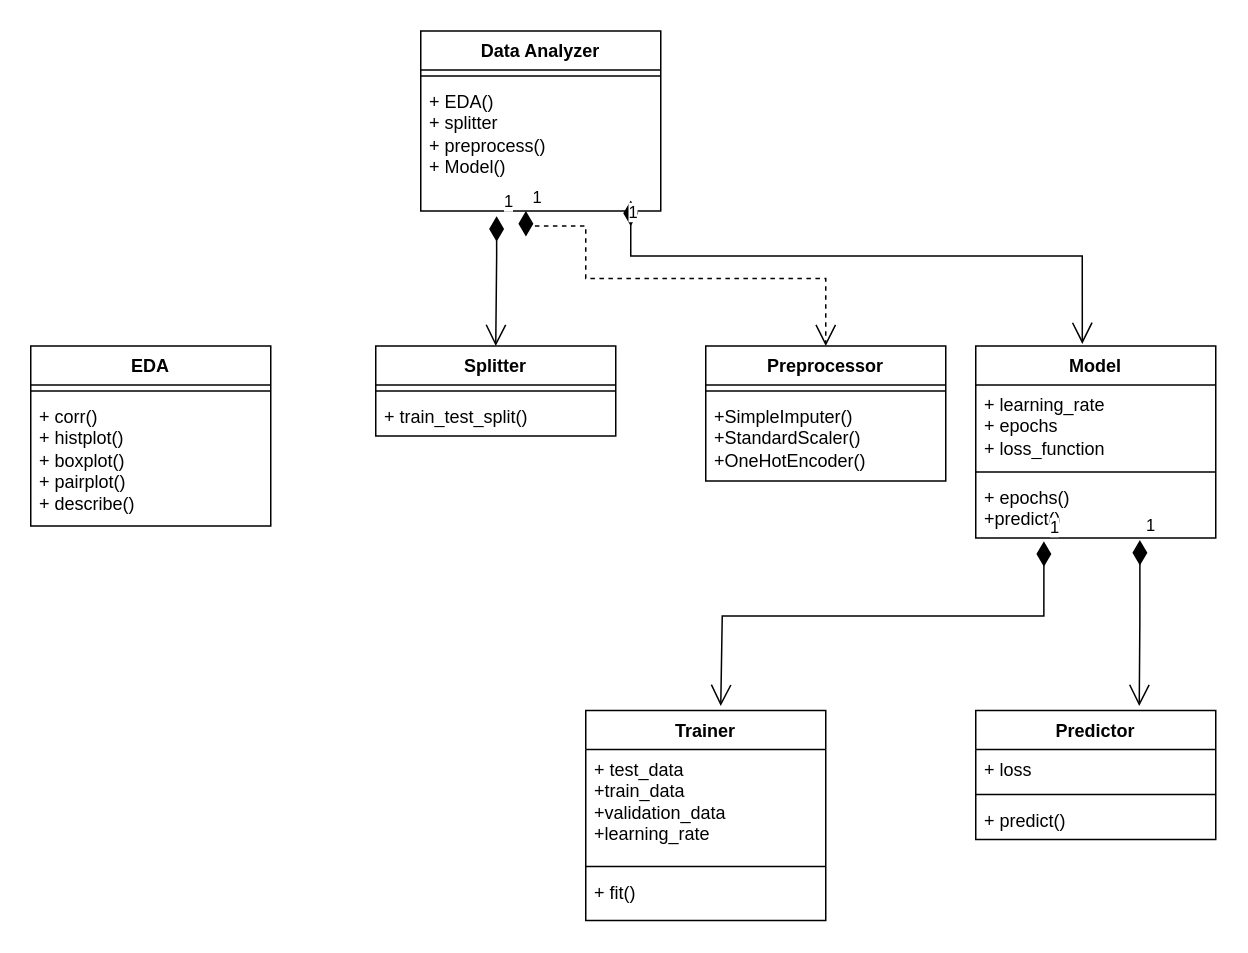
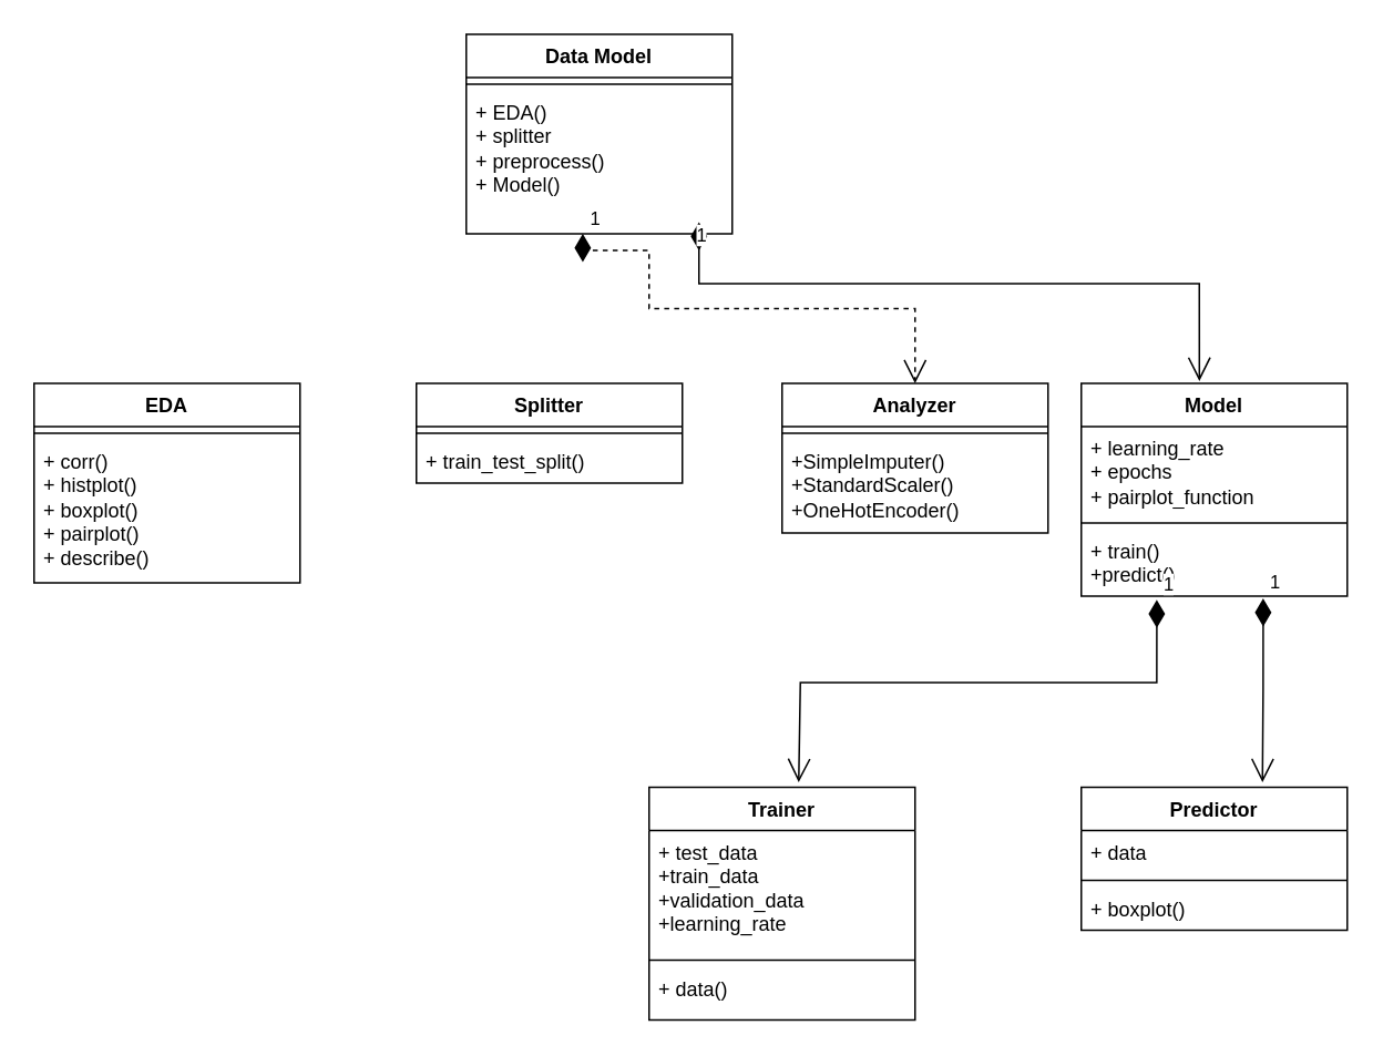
- <mxCell id="2" value="Data Analyzer" style="swimlane;fontStyle=1;align=center;verticalAlign=top;childLayout=stackLayout;horizontal=1;startSize=26;horizontalStack=0;resizeParent=1;resizeParentMax=0;resizeLast=0;collapsible=1;marginBottom=0;whiteSpace=wrap;html=1;" vertex="1" parent="1"><mxGeometry x="280" y="20" width="160" height="120" as="geometry" /></mxCell>
+ <mxCell id="2" value="Data Model" style="swimlane;fontStyle=1;align=center;verticalAlign=top;childLayout=stackLayout;horizontal=1;startSize=26;horizontalStack=0;resizeParent=1;resizeParentMax=0;resizeLast=0;collapsible=1;marginBottom=0;whiteSpace=wrap;html=1;" vertex="1" parent="1"><mxGeometry x="280" y="20" width="160" height="120" as="geometry" /></mxCell>
- <mxCell id="11" value="1" style="endArrow=open;html=1;endSize=12;startArrow=diamondThin;startSize=14;startFill=1;edgeStyle=orthogonalEdgeStyle;align=left;verticalAlign=bottom;rounded=0;entryX=0.5;entryY=0;entryDx=0;entryDy=0;exitX=0.316;exitY=1.04;exitDx=0;exitDy=0;exitPerimeter=0;" edge="1" parent="1" source="4" target="8"><mxGeometry x="-1" y="3" relative="1" as="geometry"><mxPoint x="330" y="150" as="sourcePoint" /><mxPoint x="470" y="170" as="targetPoint" /><Array as="points"><mxPoint x="331" y="170" /><mxPoint x="330" y="230" /></Array></mxGeometry></mxCell>
- <mxCell id="12" value="Preprocessor" style="swimlane;fontStyle=1;align=center;verticalAlign=top;childLayout=stackLayout;horizontal=1;startSize=26;horizontalStack=0;resizeParent=1;resizeParentMax=0;resizeLast=0;collapsible=1;marginBottom=0;whiteSpace=wrap;html=1;" vertex="1" parent="1"><mxGeometry x="470" y="230" width="160" height="90" as="geometry" /></mxCell>
+ <mxCell id="12" value="Analyzer" style="swimlane;fontStyle=1;align=center;verticalAlign=top;childLayout=stackLayout;horizontal=1;startSize=26;horizontalStack=0;resizeParent=1;resizeParentMax=0;resizeLast=0;collapsible=1;marginBottom=0;whiteSpace=wrap;html=1;" vertex="1" parent="1"><mxGeometry x="470" y="230" width="160" height="90" as="geometry" /></mxCell>
- <mxCell id="17" value="+ learning_rate&lt;br&gt;+ epochs&lt;br&gt;+ loss_function" style="text;strokeColor=none;fillColor=none;align=left;verticalAlign=top;spacingLeft=4;spacingRight=4;overflow=hidden;rotatable=0;points=[[0,0.5],[1,0.5]];portConstraint=eastwest;whiteSpace=wrap;html=1;" vertex="1" parent="16"><mxGeometry y="26" width="160" height="54" as="geometry" /></mxCell>
+ <mxCell id="17" value="+ learning_rate&lt;br&gt;+ epochs&lt;br&gt;+ pairplot_function" style="text;strokeColor=none;fillColor=none;align=left;verticalAlign=top;spacingLeft=4;spacingRight=4;overflow=hidden;rotatable=0;points=[[0,0.5],[1,0.5]];portConstraint=eastwest;whiteSpace=wrap;html=1;" vertex="1" parent="16"><mxGeometry y="26" width="160" height="54" as="geometry" /></mxCell>
- <mxCell id="19" value="+ epochs()&lt;br&gt;+predict()" style="text;strokeColor=none;fillColor=none;align=left;verticalAlign=top;spacingLeft=4;spacingRight=4;overflow=hidden;rotatable=0;points=[[0,0.5],[1,0.5]];portConstraint=eastwest;whiteSpace=wrap;html=1;" vertex="1" parent="16"><mxGeometry y="88" width="160" height="40" as="geometry" /></mxCell>
+ <mxCell id="19" value="+ train()&lt;br&gt;+predict()" style="text;strokeColor=none;fillColor=none;align=left;verticalAlign=top;spacingLeft=4;spacingRight=4;overflow=hidden;rotatable=0;points=[[0,0.5],[1,0.5]];portConstraint=eastwest;whiteSpace=wrap;html=1;" vertex="1" parent="16"><mxGeometry y="88" width="160" height="40" as="geometry" /></mxCell>
- <mxCell id="27" value="+ loss" style="text;strokeColor=none;fillColor=none;align=left;verticalAlign=top;spacingLeft=4;spacingRight=4;overflow=hidden;rotatable=0;points=[[0,0.5],[1,0.5]];portConstraint=eastwest;whiteSpace=wrap;html=1;" vertex="1" parent="26"><mxGeometry y="26" width="160" height="26" as="geometry" /></mxCell>
+ <mxCell id="27" value="+ data" style="text;strokeColor=none;fillColor=none;align=left;verticalAlign=top;spacingLeft=4;spacingRight=4;overflow=hidden;rotatable=0;points=[[0,0.5],[1,0.5]];portConstraint=eastwest;whiteSpace=wrap;html=1;" vertex="1" parent="26"><mxGeometry y="26" width="160" height="26" as="geometry" /></mxCell>
- <mxCell id="29" value="+ predict()" style="text;strokeColor=none;fillColor=none;align=left;verticalAlign=top;spacingLeft=4;spacingRight=4;overflow=hidden;rotatable=0;points=[[0,0.5],[1,0.5]];portConstraint=eastwest;whiteSpace=wrap;html=1;" vertex="1" parent="26"><mxGeometry y="60" width="160" height="26" as="geometry" /></mxCell>
+ <mxCell id="29" value="+ boxplot()" style="text;strokeColor=none;fillColor=none;align=left;verticalAlign=top;spacingLeft=4;spacingRight=4;overflow=hidden;rotatable=0;points=[[0,0.5],[1,0.5]];portConstraint=eastwest;whiteSpace=wrap;html=1;" vertex="1" parent="26"><mxGeometry y="60" width="160" height="26" as="geometry" /></mxCell>
- <mxCell id="24" value="+ fit()&lt;br&gt;" style="text;strokeColor=none;fillColor=none;align=left;verticalAlign=top;spacingLeft=4;spacingRight=4;overflow=hidden;rotatable=0;points=[[0,0.5],[1,0.5]];portConstraint=eastwest;whiteSpace=wrap;html=1;" vertex="1" parent="21"><mxGeometry y="108" width="160" height="32" as="geometry" /></mxCell>
+ <mxCell id="24" value="+ data()&lt;br&gt;" style="text;strokeColor=none;fillColor=none;align=left;verticalAlign=top;spacingLeft=4;spacingRight=4;overflow=hidden;rotatable=0;points=[[0,0.5],[1,0.5]];portConstraint=eastwest;whiteSpace=wrap;html=1;" vertex="1" parent="21"><mxGeometry y="108" width="160" height="32" as="geometry" /></mxCell>
